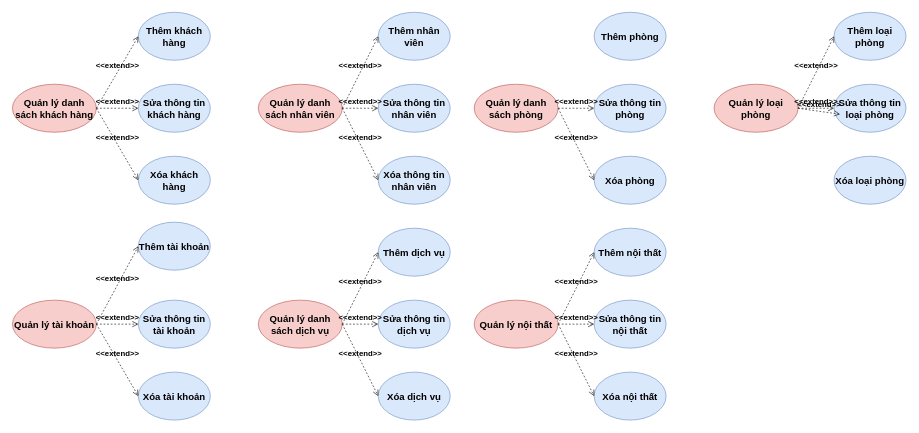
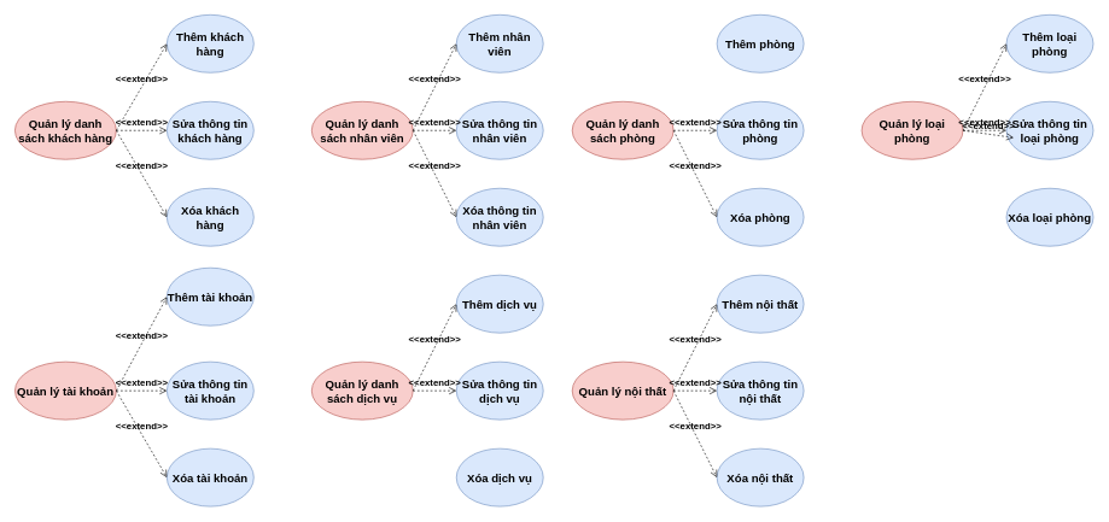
- <mxCell id="41" value="&amp;lt;&amp;lt;extend&amp;gt;&amp;gt;" style="endArrow=open;startArrow=none;endFill=0;startFill=0;endSize=8;html=1;verticalAlign=bottom;dashed=1;labelBackgroundColor=none;entryX=0;entryY=0.5;entryDx=0;entryDy=0;fontStyle=1;fontSize=13;exitX=1;exitY=0.5;exitDx=0;exitDy=0;" edge="1" parent="1" source="5" target="16"><mxGeometry width="160" relative="1" as="geometry"><mxPoint x="580" y="550" as="sourcePoint" /><mxPoint x="640" y="550" as="targetPoint" /></mxGeometry></mxCell>
